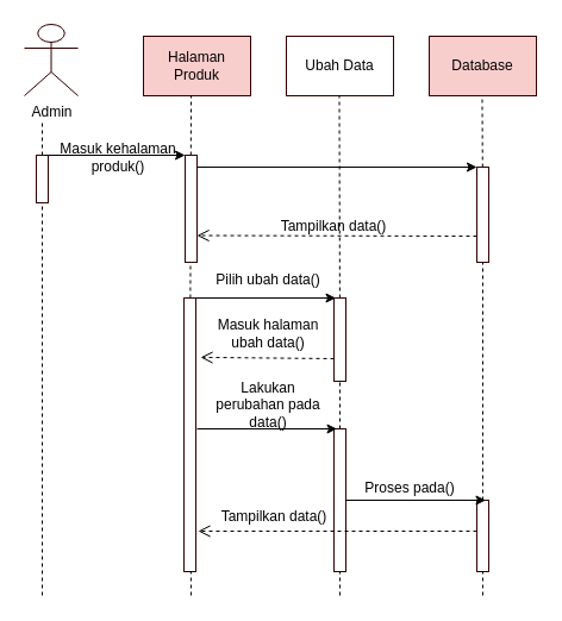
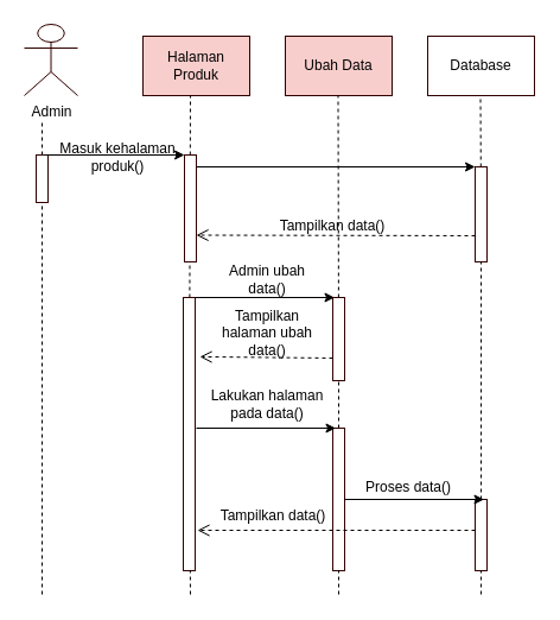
- <mxCell id="5" value="Ubah Data" style="rounded=0;whiteSpace=wrap;html=1;strokeColor=#330000;" vertex="1" parent="1"><mxGeometry x="240" y="30" width="90" height="50" as="geometry" /></mxCell>
+ <mxCell id="5" value="Ubah Data" style="rounded=0;whiteSpace=wrap;html=1;strokeColor=#330000;fillColor=#f8cecc;" vertex="1" parent="1"><mxGeometry x="240" y="30" width="90" height="50" as="geometry" /></mxCell>
- <mxCell id="6" value="Database" style="rounded=0;whiteSpace=wrap;html=1;strokeColor=#330000;fillColor=#f8cecc;" vertex="1" parent="1"><mxGeometry x="360" y="30" width="90" height="50" as="geometry" /></mxCell>
+ <mxCell id="6" value="Database" style="rounded=0;whiteSpace=wrap;html=1;strokeColor=#330000;" vertex="1" parent="1"><mxGeometry x="360" y="30" width="90" height="50" as="geometry" /></mxCell>
- <mxCell id="26" value="Pilih ubah data()" style="text;html=1;strokeColor=none;fillColor=none;align=center;verticalAlign=middle;whiteSpace=wrap;rounded=0;" vertex="1" parent="1"><mxGeometry x="175" y="225" width="100" height="20" as="geometry" /></mxCell>
+ <mxCell id="26" value="Admin ubah data()" style="text;html=1;strokeColor=none;fillColor=none;align=center;verticalAlign=middle;whiteSpace=wrap;rounded=0;" vertex="1" parent="1"><mxGeometry x="175" y="225" width="100" height="20" as="geometry" /></mxCell>
- <mxCell id="27" value="Masuk halaman ubah data()" style="text;html=1;strokeColor=none;fillColor=none;align=center;verticalAlign=middle;whiteSpace=wrap;rounded=0;" vertex="1" parent="1"><mxGeometry x="175" y="270" width="100" height="20" as="geometry" /></mxCell>
+ <mxCell id="27" value="Tampilkan halaman ubah data()" style="text;html=1;strokeColor=none;fillColor=none;align=center;verticalAlign=middle;whiteSpace=wrap;rounded=0;" vertex="1" parent="1"><mxGeometry x="175" y="270" width="100" height="20" as="geometry" /></mxCell>
- <mxCell id="31" value="Lakukan perubahan pada data()" style="text;html=1;strokeColor=none;fillColor=none;align=center;verticalAlign=middle;whiteSpace=wrap;rounded=0;" vertex="1" parent="1"><mxGeometry x="175" y="330" width="100" height="20" as="geometry" /></mxCell>
+ <mxCell id="31" value="Lakukan halaman pada data()" style="text;html=1;strokeColor=none;fillColor=none;align=center;verticalAlign=middle;whiteSpace=wrap;rounded=0;" vertex="1" parent="1"><mxGeometry x="175" y="330" width="100" height="20" as="geometry" /></mxCell>
- <mxCell id="35" value="Proses pada()" style="text;html=1;strokeColor=none;fillColor=none;align=center;verticalAlign=middle;whiteSpace=wrap;rounded=0;" vertex="1" parent="1"><mxGeometry x="294" y="400" width="100" height="20" as="geometry" /></mxCell>
+ <mxCell id="35" value="Proses data()" style="text;html=1;strokeColor=none;fillColor=none;align=center;verticalAlign=middle;whiteSpace=wrap;rounded=0;" vertex="1" parent="1"><mxGeometry x="294" y="400" width="100" height="20" as="geometry" /></mxCell>
